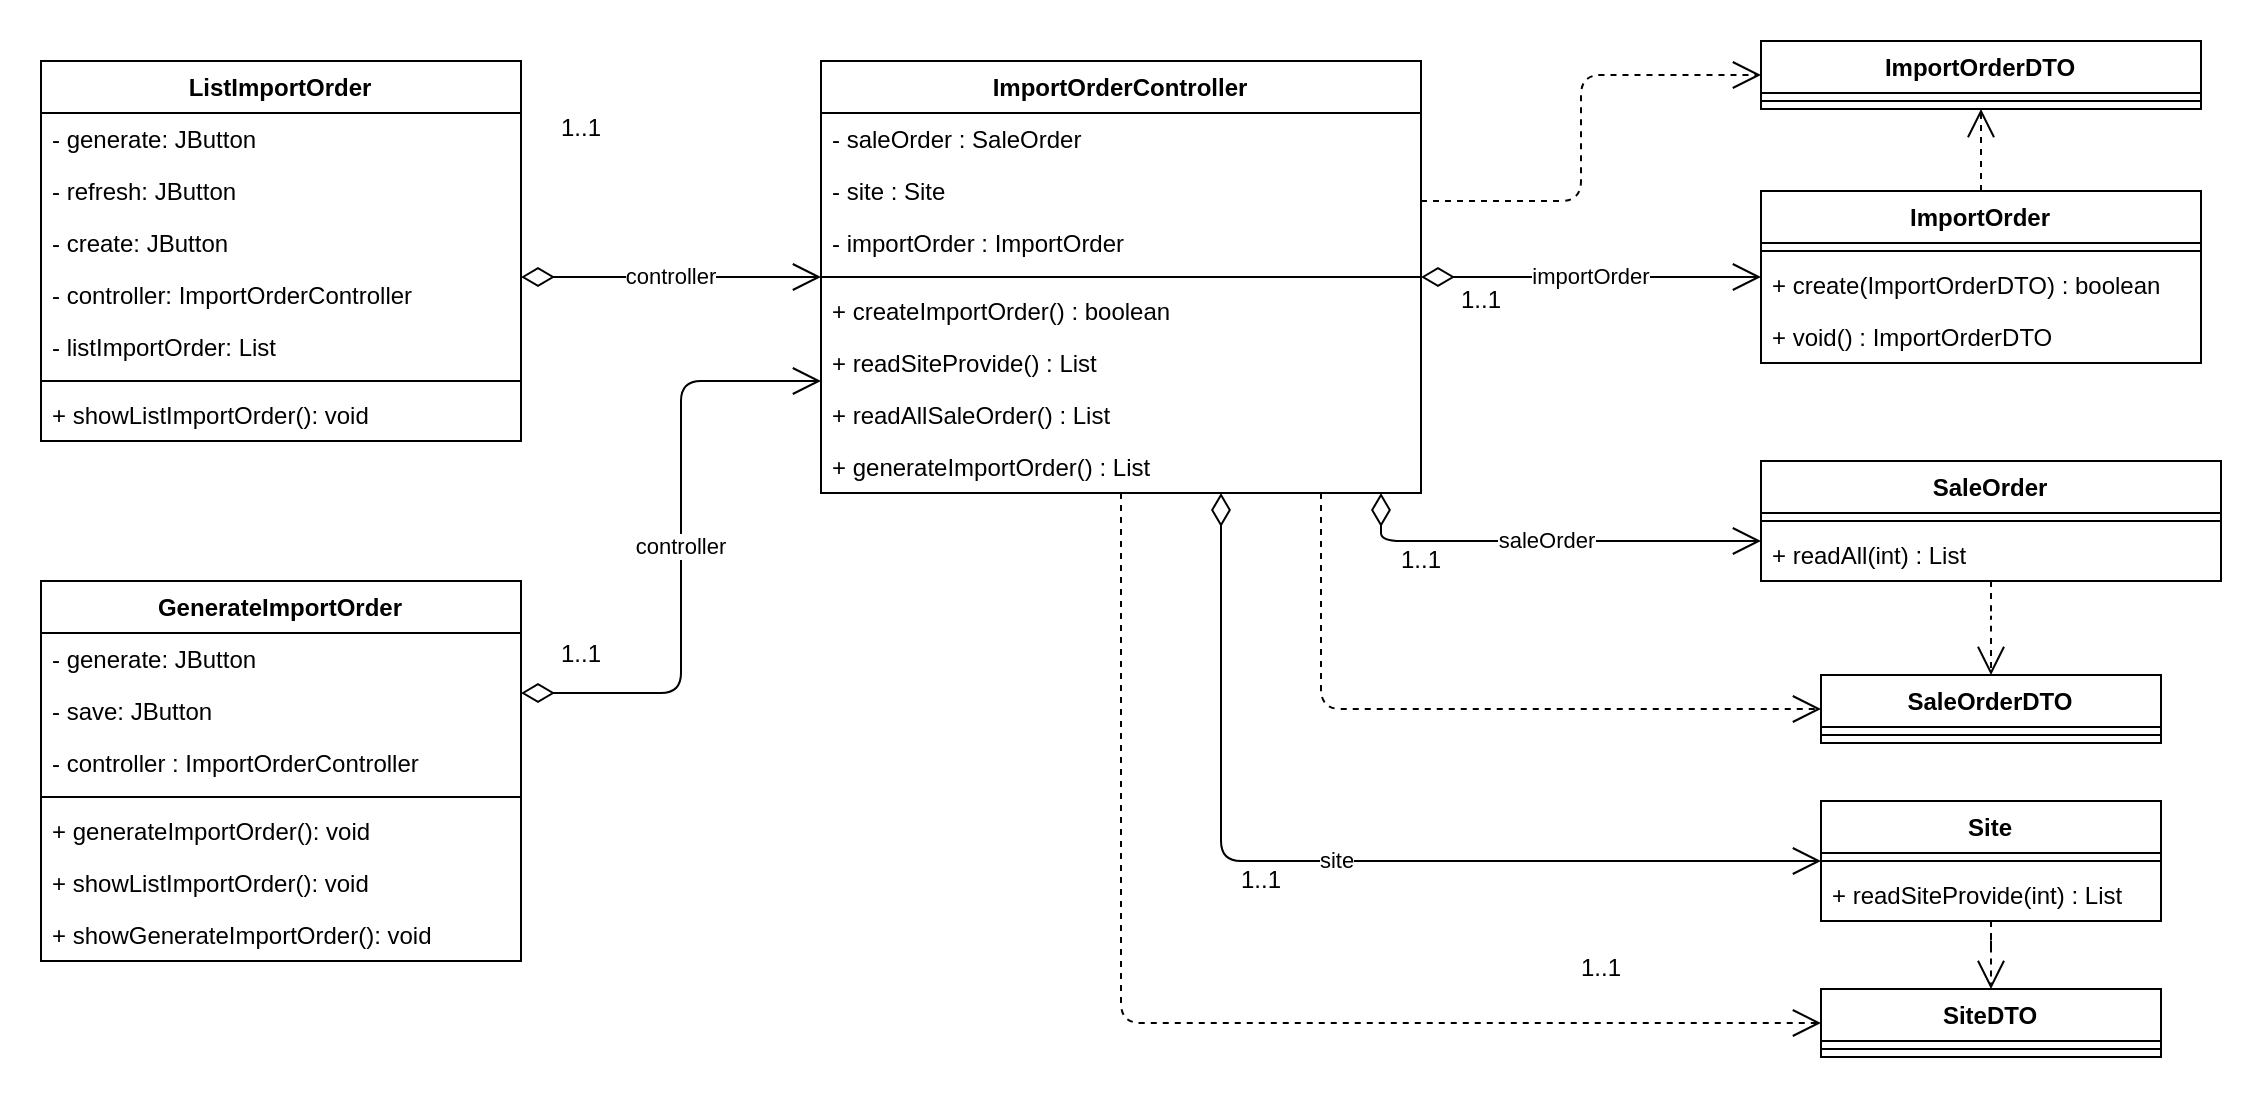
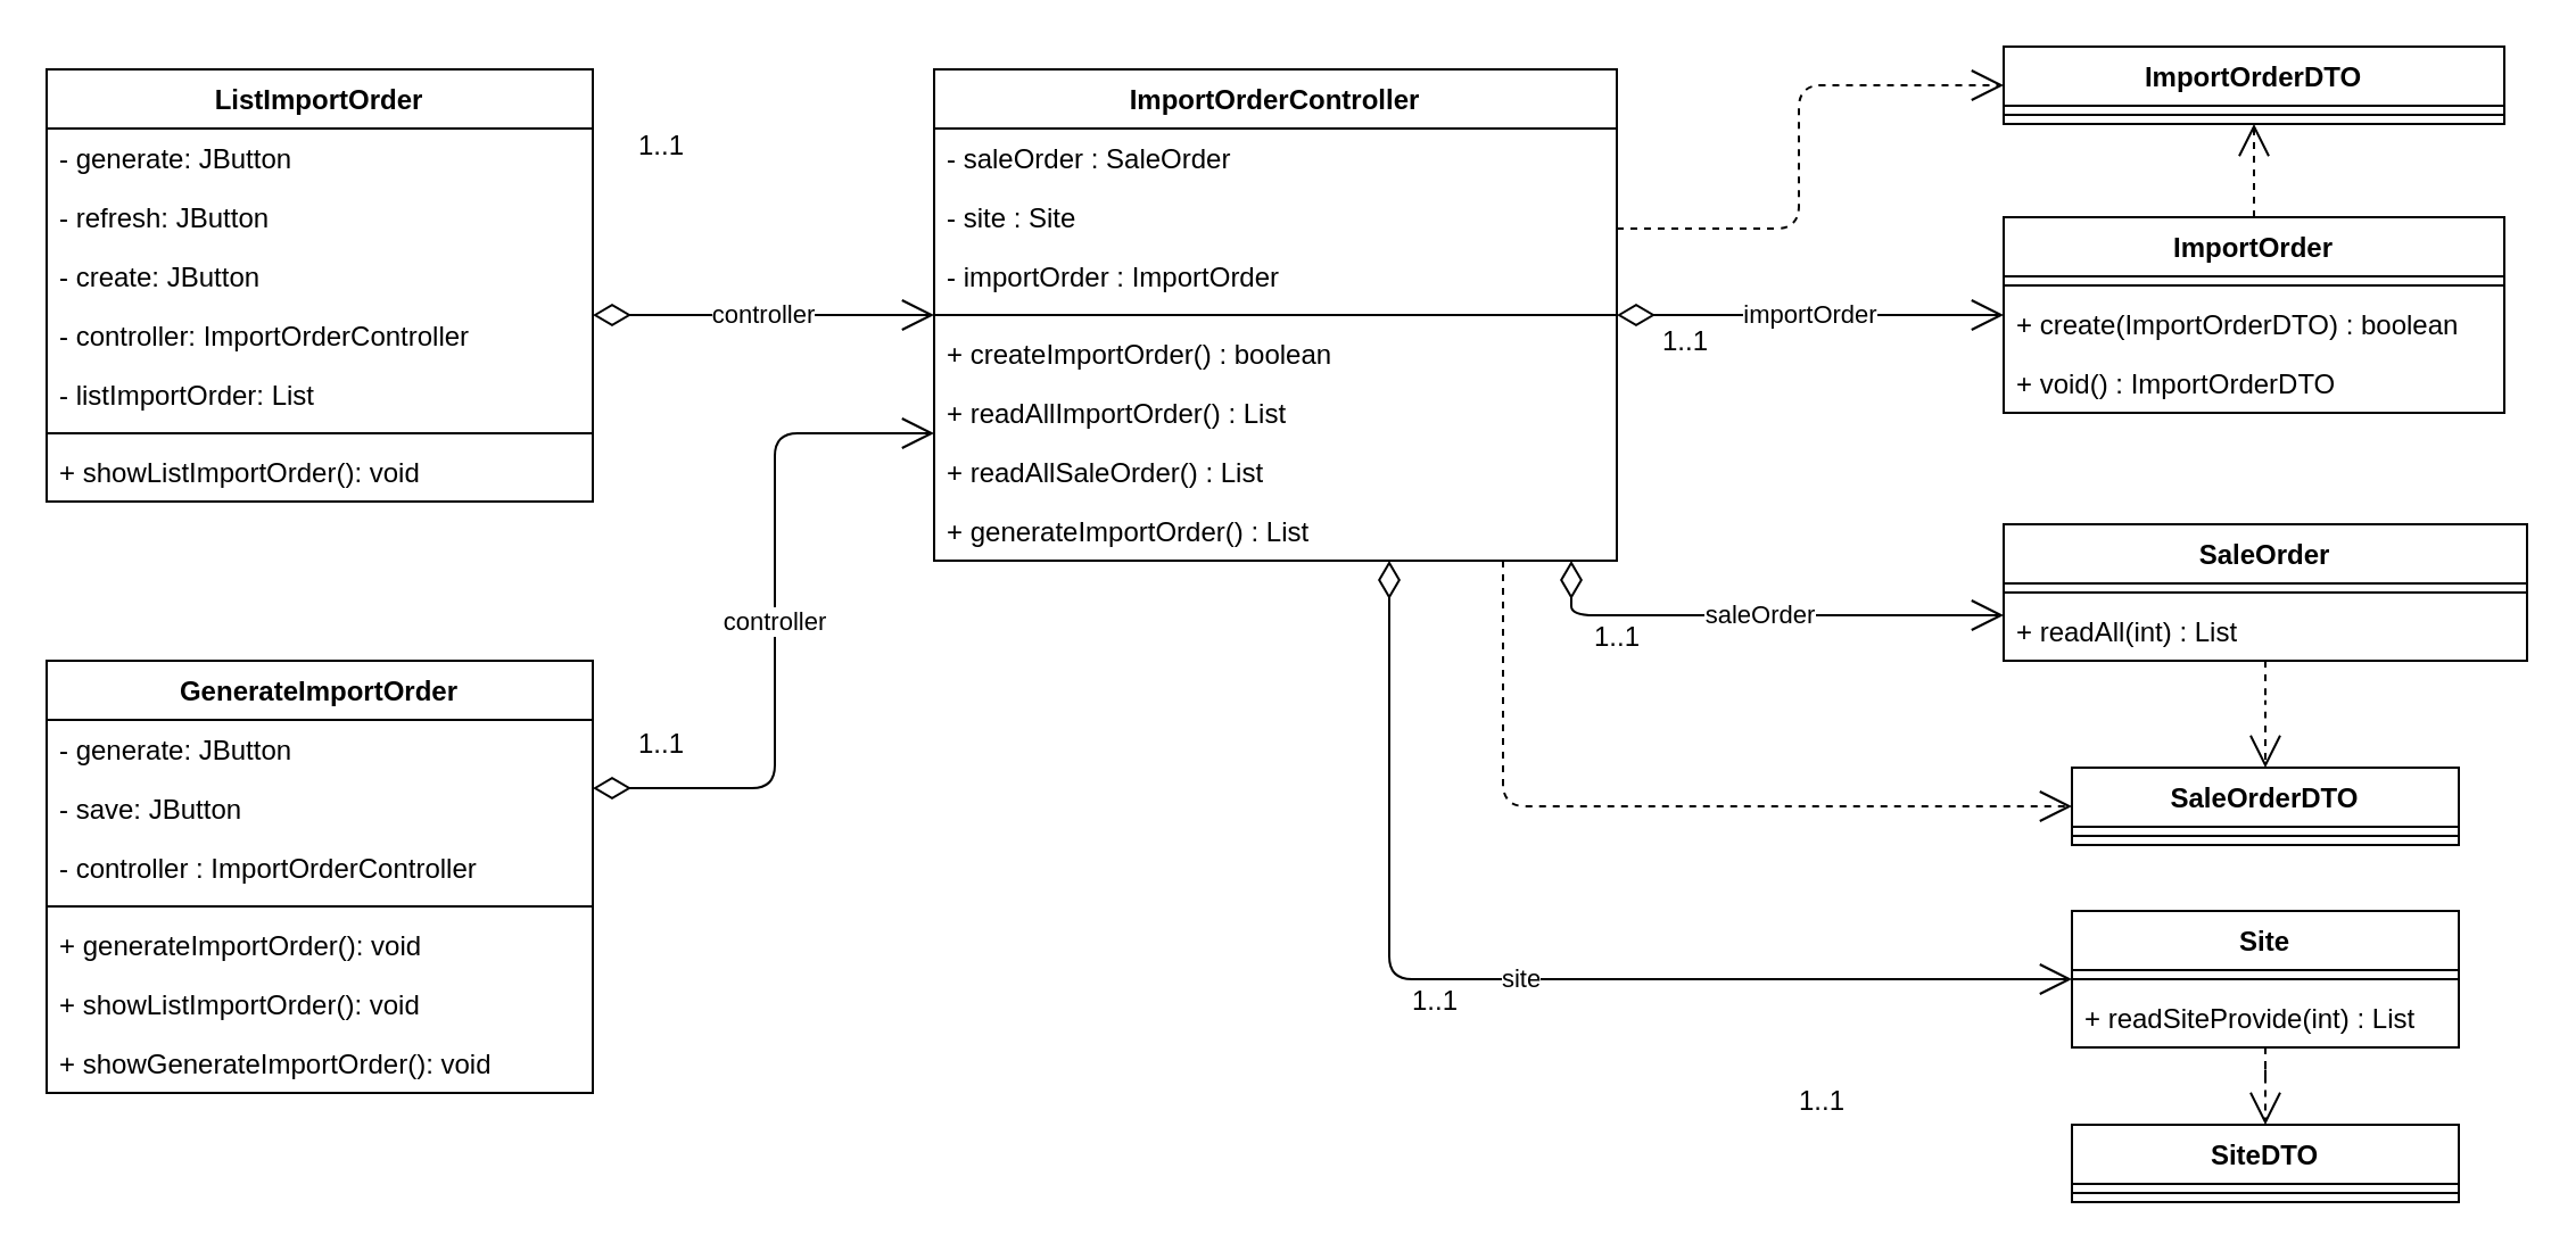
- <mxCell id="22" value="+ readSiteProvide() : List" style="text;strokeColor=none;fillColor=none;align=left;verticalAlign=top;spacingLeft=4;spacingRight=4;overflow=hidden;rotatable=0;points=[[0,0.5],[1,0.5]];portConstraint=eastwest;" parent="16" vertex="1"><mxGeometry y="138" width="300" height="26" as="geometry" /></mxCell>
+ <mxCell id="22" value="+ readAllImportOrder() : List" style="text;strokeColor=none;fillColor=none;align=left;verticalAlign=top;spacingLeft=4;spacingRight=4;overflow=hidden;rotatable=0;points=[[0,0.5],[1,0.5]];portConstraint=eastwest;" parent="16" vertex="1"><mxGeometry y="138" width="300" height="26" as="geometry" /></mxCell>
- <mxCell id="15" style="edgeStyle=orthogonalEdgeStyle;rounded=1;orthogonalLoop=1;jettySize=auto;html=1;dashed=1;endArrow=open;endSize=12;" parent="1" source="16" target="54" edge="1"><mxGeometry relative="1" as="geometry"><Array as="points"><mxPoint x="560" y="511" /></Array></mxGeometry></mxCell>
